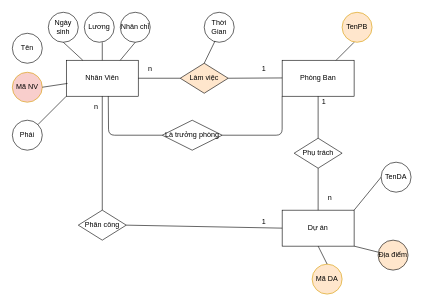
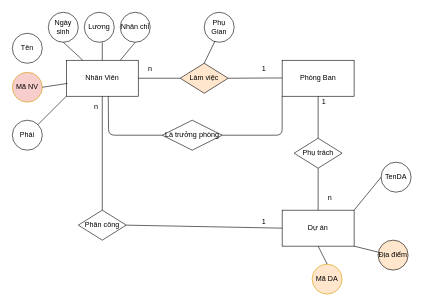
- <mxCell id="42" value="Thời Gian" style="ellipse;whiteSpace=wrap;html=1;aspect=fixed;" vertex="1" parent="1"><mxGeometry x="340" y="20" width="50" height="50" as="geometry" /></mxCell>
+ <mxCell id="42" value="Phụ Gian" style="ellipse;whiteSpace=wrap;html=1;aspect=fixed;" vertex="1" parent="1"><mxGeometry x="340" y="20" width="50" height="50" as="geometry" /></mxCell>
- <mxCell id="15" value="TenPB" style="ellipse;whiteSpace=wrap;html=1;aspect=fixed;fillColor=#ffe6cc;strokeColor=#d79b00;" vertex="1" parent="1"><mxGeometry x="570" y="20" width="50" height="50" as="geometry" /></mxCell>
- <mxCell id="23" value="" style="endArrow=none;html=1;entryX=0.4;entryY=1;entryDx=0;entryDy=0;entryPerimeter=0;exitX=0.75;exitY=0;exitDx=0;exitDy=0;" edge="1" parent="1" source="3" target="15"><mxGeometry width="50" height="50" relative="1" as="geometry"><mxPoint x="530" y="120" as="sourcePoint" /><mxPoint x="580" y="70" as="targetPoint" /></mxGeometry></mxCell>
